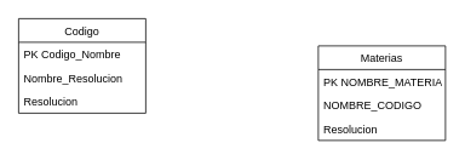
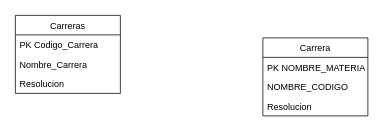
- <mxCell id="2" value="Codigo" style="swimlane;fontStyle=0;childLayout=stackLayout;horizontal=1;startSize=26;fillColor=none;horizontalStack=0;resizeParent=1;resizeParentMax=0;resizeLast=0;collapsible=1;marginBottom=0;" vertex="1" parent="1"><mxGeometry x="20" y="20" width="140" height="104" as="geometry" /></mxCell>
+ <mxCell id="2" value="Carreras" style="swimlane;fontStyle=0;childLayout=stackLayout;horizontal=1;startSize=26;fillColor=none;horizontalStack=0;resizeParent=1;resizeParentMax=0;resizeLast=0;collapsible=1;marginBottom=0;" vertex="1" parent="1"><mxGeometry x="20" y="20" width="140" height="104" as="geometry" /></mxCell>
- <mxCell id="3" value="PK Codigo_Nombre" style="text;strokeColor=none;fillColor=none;align=left;verticalAlign=top;spacingLeft=4;spacingRight=4;overflow=hidden;rotatable=0;points=[[0,0.5],[1,0.5]];portConstraint=eastwest;" vertex="1" parent="2"><mxGeometry y="26" width="140" height="26" as="geometry" /></mxCell>
+ <mxCell id="3" value="PK Codigo_Carrera" style="text;strokeColor=none;fillColor=none;align=left;verticalAlign=top;spacingLeft=4;spacingRight=4;overflow=hidden;rotatable=0;points=[[0,0.5],[1,0.5]];portConstraint=eastwest;" vertex="1" parent="2"><mxGeometry y="26" width="140" height="26" as="geometry" /></mxCell>
- <mxCell id="6" value="Materias" style="swimlane;fontStyle=0;childLayout=stackLayout;horizontal=1;startSize=26;fillColor=none;horizontalStack=0;resizeParent=1;resizeParentMax=0;resizeLast=0;collapsible=1;marginBottom=0;" vertex="1" parent="1"><mxGeometry x="350" y="50" width="140" height="104" as="geometry" /></mxCell>
+ <mxCell id="6" value="Carrera" style="swimlane;fontStyle=0;childLayout=stackLayout;horizontal=1;startSize=26;fillColor=none;horizontalStack=0;resizeParent=1;resizeParentMax=0;resizeLast=0;collapsible=1;marginBottom=0;" vertex="1" parent="1"><mxGeometry x="350" y="50" width="140" height="104" as="geometry" /></mxCell>
- <mxCell id="4" value="Nombre_Resolucion" style="text;strokeColor=none;fillColor=none;align=left;verticalAlign=top;spacingLeft=4;spacingRight=4;overflow=hidden;rotatable=0;points=[[0,0.5],[1,0.5]];portConstraint=eastwest;" vertex="1" parent="2"><mxGeometry y="52" width="140" height="26" as="geometry" /></mxCell>
+ <mxCell id="4" value="Nombre_Carrera" style="text;strokeColor=none;fillColor=none;align=left;verticalAlign=top;spacingLeft=4;spacingRight=4;overflow=hidden;rotatable=0;points=[[0,0.5],[1,0.5]];portConstraint=eastwest;" vertex="1" parent="2"><mxGeometry y="52" width="140" height="26" as="geometry" /></mxCell>
